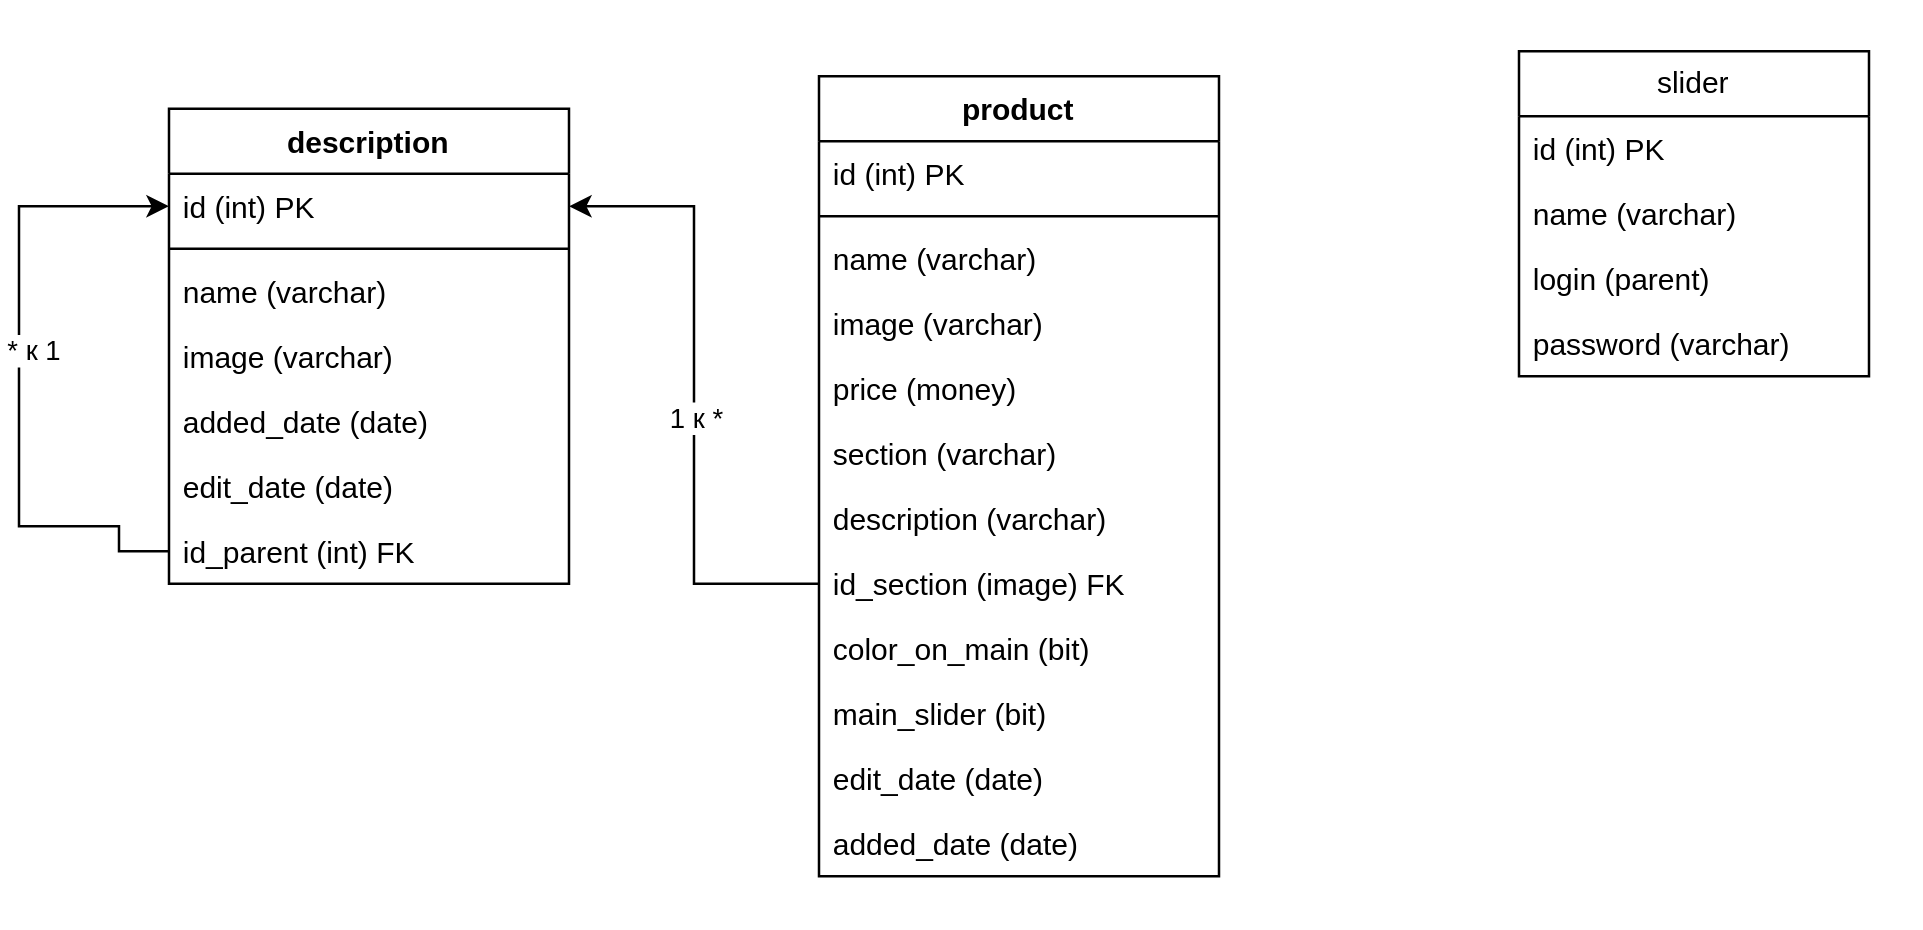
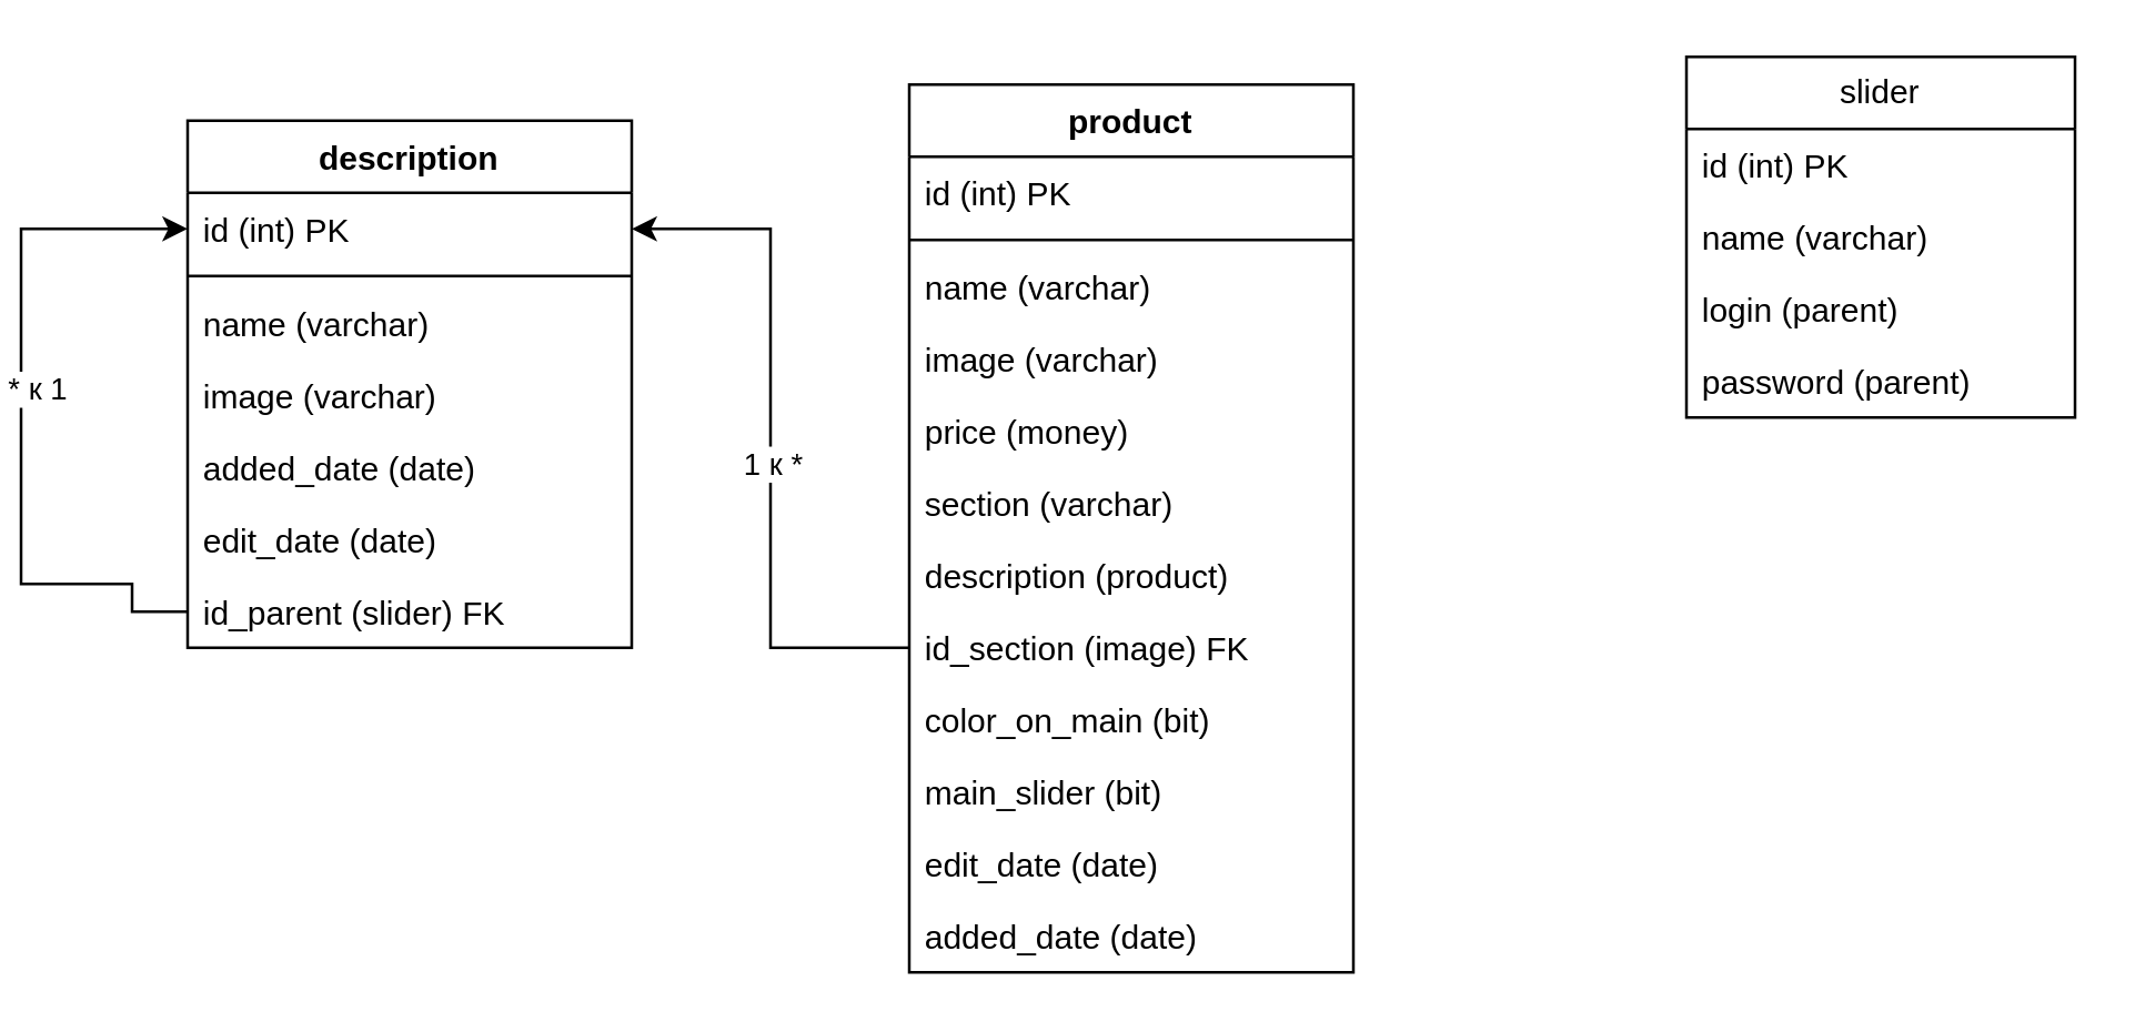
- <mxCell id="31" value="password (varchar)" style="text;strokeColor=none;fillColor=none;align=left;verticalAlign=top;spacingLeft=4;spacingRight=4;overflow=hidden;rotatable=0;points=[[0,0.5],[1,0.5]];portConstraint=eastwest;whiteSpace=wrap;html=1;" vertex="1" parent="27"><mxGeometry y="104" width="140" height="26" as="geometry" /></mxCell>
+ <mxCell id="31" value="password (parent)" style="text;strokeColor=none;fillColor=none;align=left;verticalAlign=top;spacingLeft=4;spacingRight=4;overflow=hidden;rotatable=0;points=[[0,0.5],[1,0.5]];portConstraint=eastwest;whiteSpace=wrap;html=1;" vertex="1" parent="27"><mxGeometry y="104" width="140" height="26" as="geometry" /></mxCell>
- <mxCell id="19" value="description (varchar)" style="text;strokeColor=none;fillColor=none;align=left;verticalAlign=top;spacingLeft=4;spacingRight=4;overflow=hidden;rotatable=0;points=[[0,0.5],[1,0.5]];portConstraint=eastwest;whiteSpace=wrap;html=1;" vertex="1" parent="12"><mxGeometry y="164" width="160" height="26" as="geometry" /></mxCell>
+ <mxCell id="19" value="description (product)" style="text;strokeColor=none;fillColor=none;align=left;verticalAlign=top;spacingLeft=4;spacingRight=4;overflow=hidden;rotatable=0;points=[[0,0.5],[1,0.5]];portConstraint=eastwest;whiteSpace=wrap;html=1;" vertex="1" parent="12"><mxGeometry y="164" width="160" height="26" as="geometry" /></mxCell>
- <mxCell id="9" value="id_parent (int) FK" style="text;strokeColor=none;fillColor=none;align=left;verticalAlign=top;spacingLeft=4;spacingRight=4;overflow=hidden;rotatable=0;points=[[0,0.5],[1,0.5]];portConstraint=eastwest;whiteSpace=wrap;html=1;" vertex="1" parent="2"><mxGeometry y="164" width="160" height="26" as="geometry" /></mxCell>
+ <mxCell id="9" value="id_parent (slider) FK" style="text;strokeColor=none;fillColor=none;align=left;verticalAlign=top;spacingLeft=4;spacingRight=4;overflow=hidden;rotatable=0;points=[[0,0.5],[1,0.5]];portConstraint=eastwest;whiteSpace=wrap;html=1;" vertex="1" parent="2"><mxGeometry y="164" width="160" height="26" as="geometry" /></mxCell>
